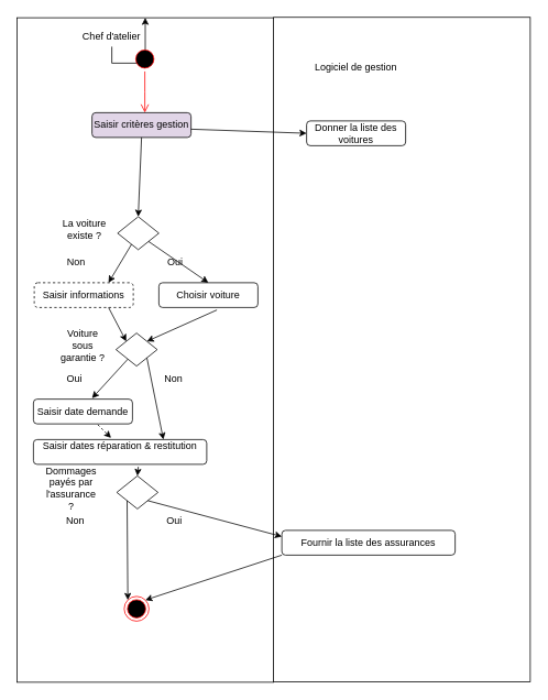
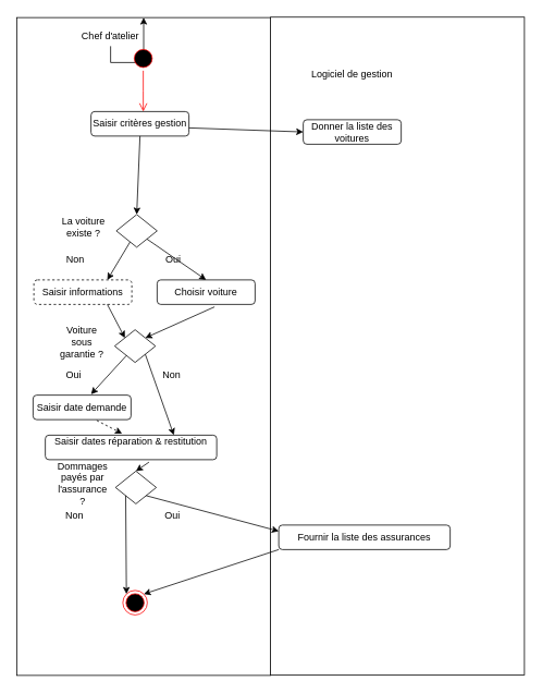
- <mxCell id="6" value="&lt;div&gt;Logiciel de gestion&lt;/div&gt;" style="text;html=1;strokeColor=none;fillColor=none;align=center;verticalAlign=middle;whiteSpace=wrap;rounded=0;" vertex="1" parent="1"><mxGeometry x="341" y="66" width="180" height="30" as="geometry" /></mxCell>
+ <mxCell id="6" value="&lt;div&gt;Logiciel de gestion&lt;/div&gt;" style="text;html=1;strokeColor=none;fillColor=none;align=center;verticalAlign=middle;whiteSpace=wrap;rounded=0;" vertex="1" parent="1"><mxGeometry x="341" y="76" width="180" height="30" as="geometry" /></mxCell>
- <mxCell id="13" value="Saisir critères gestion" style="rounded=1;whiteSpace=wrap;html=1;fillColor=#e1d5e7;" vertex="1" parent="1"><mxGeometry x="111" y="136" width="120" height="30" as="geometry" /></mxCell>
+ <mxCell id="13" value="Saisir critères gestion" style="rounded=1;whiteSpace=wrap;html=1;" vertex="1" parent="1"><mxGeometry x="111" y="136" width="120" height="30" as="geometry" /></mxCell>
- <mxCell id="19" value="&lt;div&gt;Saisir dates réparation &amp;amp; restitution&lt;/div&gt;&lt;div&gt;&lt;br&gt;&lt;/div&gt;" style="rounded=1;whiteSpace=wrap;html=1;" vertex="1" parent="1"><mxGeometry x="40" y="532" width="210" height="30" as="geometry" /></mxCell>
+ <mxCell id="19" value="&lt;div&gt;Saisir dates réparation &amp;amp; restitution&lt;/div&gt;&lt;div&gt;&lt;br&gt;&lt;/div&gt;" style="rounded=1;whiteSpace=wrap;html=1;" vertex="1" parent="1"><mxGeometry x="55" y="532" width="210" height="30" as="geometry" /></mxCell>
- <mxCell id="21" value="&lt;div&gt;Dommages payés par l'assurance ?&lt;/div&gt;" style="text;html=1;strokeColor=none;fillColor=none;align=center;verticalAlign=middle;whiteSpace=wrap;rounded=0;" vertex="1" parent="1"><mxGeometry x="56" y="576" width="60" height="30" as="geometry" /></mxCell>
+ <mxCell id="21" value="&lt;div&gt;Dommages payés par l'assurance ?&lt;/div&gt;" style="text;html=1;strokeColor=none;fillColor=none;align=center;verticalAlign=middle;whiteSpace=wrap;rounded=0;" vertex="1" parent="1"><mxGeometry x="71" y="576" width="60" height="30" as="geometry" /></mxCell>
